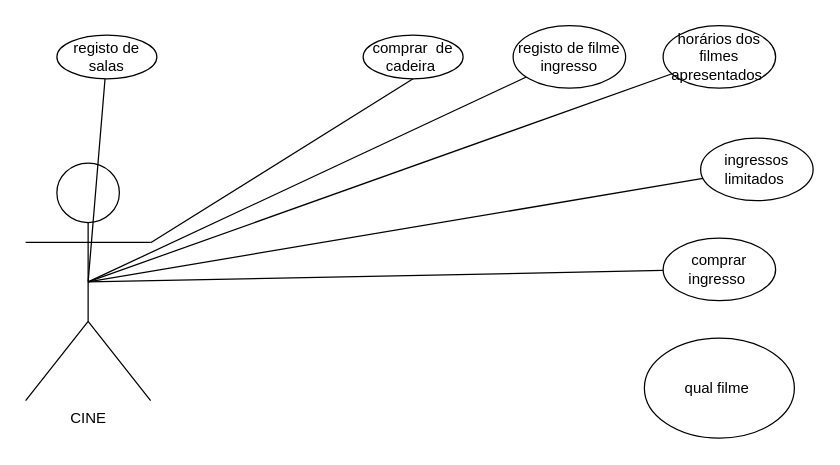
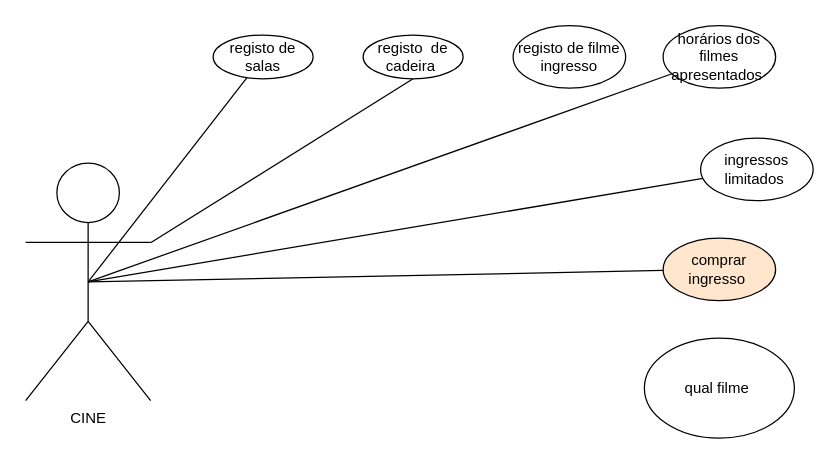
- <mxCell id="5" value="&lt;font style=&quot;vertical-align: inherit;&quot;&gt;&lt;font style=&quot;vertical-align: inherit;&quot;&gt;&lt;font style=&quot;vertical-align: inherit;&quot;&gt;&lt;font style=&quot;vertical-align: inherit;&quot;&gt;registo de salas&lt;/font&gt;&lt;/font&gt;&lt;/font&gt;&lt;/font&gt;" style="ellipse;whiteSpace=wrap;html=1;" parent="1" vertex="1"><mxGeometry x="45" y="27.5" width="80" height="35" as="geometry" /></mxCell>
+ <mxCell id="5" value="&lt;font style=&quot;vertical-align: inherit;&quot;&gt;&lt;font style=&quot;vertical-align: inherit;&quot;&gt;&lt;font style=&quot;vertical-align: inherit;&quot;&gt;&lt;font style=&quot;vertical-align: inherit;&quot;&gt;registo de salas&lt;/font&gt;&lt;/font&gt;&lt;/font&gt;&lt;/font&gt;" style="ellipse;whiteSpace=wrap;html=1;" parent="1" vertex="1"><mxGeometry x="170" y="27.5" width="80" height="35" as="geometry" /></mxCell>
- <mxCell id="6" value="&lt;font style=&quot;vertical-align: inherit;&quot;&gt;&lt;font style=&quot;vertical-align: inherit;&quot;&gt;&lt;font style=&quot;vertical-align: inherit;&quot;&gt;&lt;font style=&quot;vertical-align: inherit;&quot;&gt;&lt;font style=&quot;vertical-align: inherit;&quot;&gt;&lt;font style=&quot;vertical-align: inherit;&quot;&gt;comprar&amp;nbsp; de cadeira&amp;nbsp;&lt;/font&gt;&lt;/font&gt;&lt;/font&gt;&lt;/font&gt;&lt;/font&gt;&lt;/font&gt;" style="ellipse;whiteSpace=wrap;html=1;" parent="1" vertex="1"><mxGeometry x="290" y="27.5" width="80" height="35" as="geometry" /></mxCell>
+ <mxCell id="6" value="&lt;font style=&quot;vertical-align: inherit;&quot;&gt;&lt;font style=&quot;vertical-align: inherit;&quot;&gt;&lt;font style=&quot;vertical-align: inherit;&quot;&gt;&lt;font style=&quot;vertical-align: inherit;&quot;&gt;&lt;font style=&quot;vertical-align: inherit;&quot;&gt;&lt;font style=&quot;vertical-align: inherit;&quot;&gt;registo&amp;nbsp; de cadeira&amp;nbsp;&lt;/font&gt;&lt;/font&gt;&lt;/font&gt;&lt;/font&gt;&lt;/font&gt;&lt;/font&gt;" style="ellipse;whiteSpace=wrap;html=1;" parent="1" vertex="1"><mxGeometry x="290" y="27.5" width="80" height="35" as="geometry" /></mxCell>
- <mxCell id="7" style="rounded=0;orthogonalLoop=1;jettySize=auto;html=1;entryX=0.5;entryY=0.5;entryDx=0;entryDy=0;entryPerimeter=0;endArrow=none;endFill=0;" parent="1" source="8" target="3" edge="1"><mxGeometry relative="1" as="geometry" /></mxCell>
- <mxCell id="14" value="comprar ingresso&amp;nbsp;" style="ellipse;whiteSpace=wrap;html=1;" parent="1" vertex="1"><mxGeometry x="530" y="190" width="90" height="50" as="geometry" /></mxCell>
+ <mxCell id="14" value="comprar ingresso&amp;nbsp;" style="ellipse;whiteSpace=wrap;html=1;fillColor=#ffe6cc;" parent="1" vertex="1"><mxGeometry x="530" y="190" width="90" height="50" as="geometry" /></mxCell>
